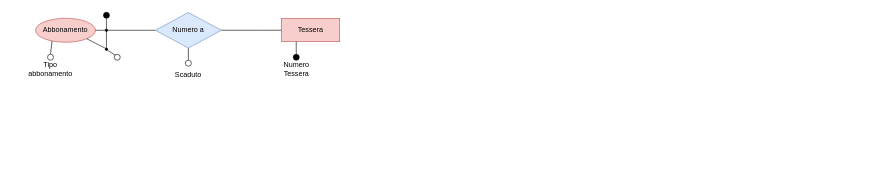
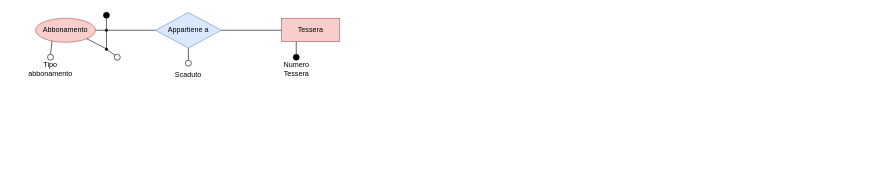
- <mxCell id="17" value="&lt;div&gt;Numero a&lt;/div&gt;" style="shape=rhombus;perimeter=rhombusPerimeter;whiteSpace=wrap;html=1;align=center;fillColor=#dae8fc;strokeColor=#6c8ebf;" vertex="1" parent="1"><mxGeometry x="258" y="20.37" width="110" height="59.25" as="geometry" /></mxCell>
+ <mxCell id="17" value="&lt;div&gt;Appartiene a&lt;/div&gt;" style="shape=rhombus;perimeter=rhombusPerimeter;whiteSpace=wrap;html=1;align=center;fillColor=#dae8fc;strokeColor=#6c8ebf;" vertex="1" parent="1"><mxGeometry x="258" y="20.37" width="110" height="59.25" as="geometry" /></mxCell>
